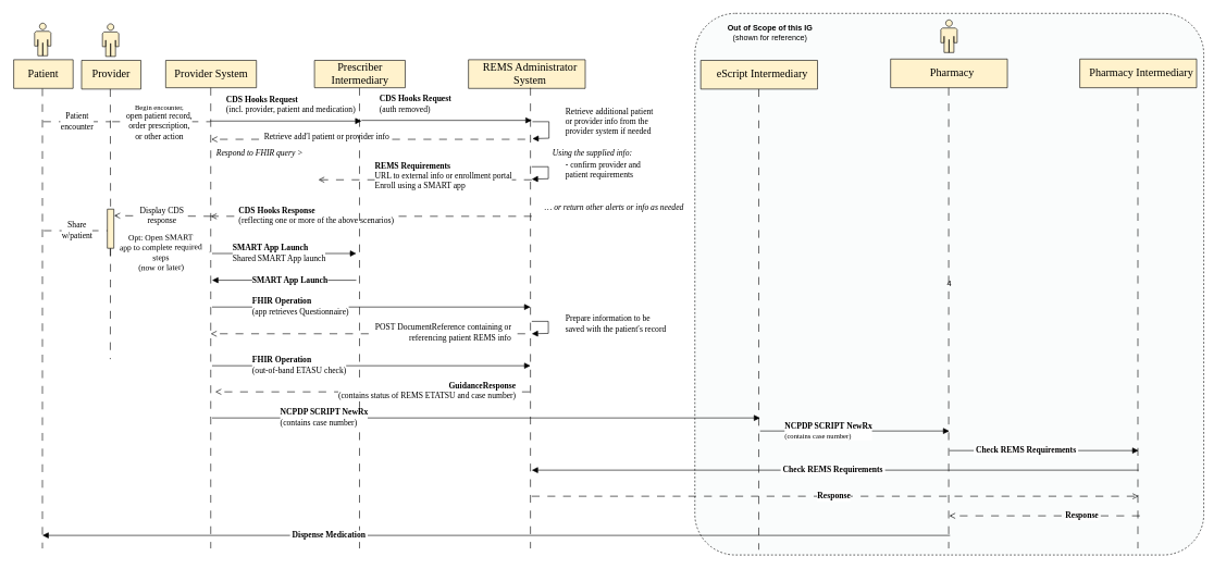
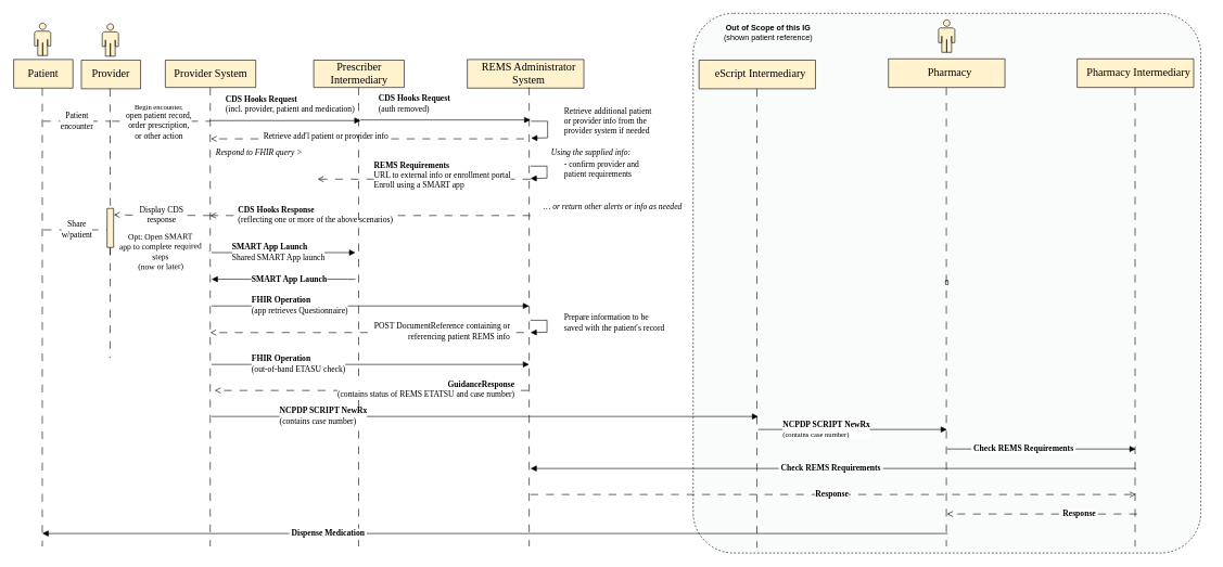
- <mxCell id="75" value="&lt;b&gt;Out of Scope of this IG&lt;br&gt;&lt;/b&gt;(shown for reference)" style="text;html=1;align=center;verticalAlign=middle;resizable=0;points=[];autosize=1;strokeColor=none;fillColor=none;" vertex="1" parent="1"><mxGeometry x="1104" y="30" width="150" height="40" as="geometry" /></mxCell>
+ <mxCell id="75" value="&lt;b&gt;Out of Scope of this IG&lt;br&gt;&lt;/b&gt;(shown patient reference)" style="text;html=1;align=center;verticalAlign=middle;resizable=0;points=[];autosize=1;strokeColor=none;fillColor=none;" vertex="1" parent="1"><mxGeometry x="1104" y="30" width="150" height="40" as="geometry" /></mxCell>
- <mxCell id="2" value="4" style="rounded=1;whiteSpace=wrap;html=1;shadow=0;glass=0;arcSize=8;imageHeight=24;dashed=1;fillColor=#fafcfc;gradientColor=none;gradientDirection=south;strokeColor=#000000;" vertex="1" parent="1"><mxGeometry x="1064" y="20" width="780" height="830" as="geometry" /></mxCell>
+ <mxCell id="2" value="0" style="rounded=1;whiteSpace=wrap;html=1;shadow=0;glass=0;arcSize=8;imageHeight=24;dashed=1;fillColor=#fafcfc;gradientColor=none;gradientDirection=south;strokeColor=#000000;" vertex="1" parent="1"><mxGeometry x="1064" y="20" width="780" height="830" as="geometry" /></mxCell>
